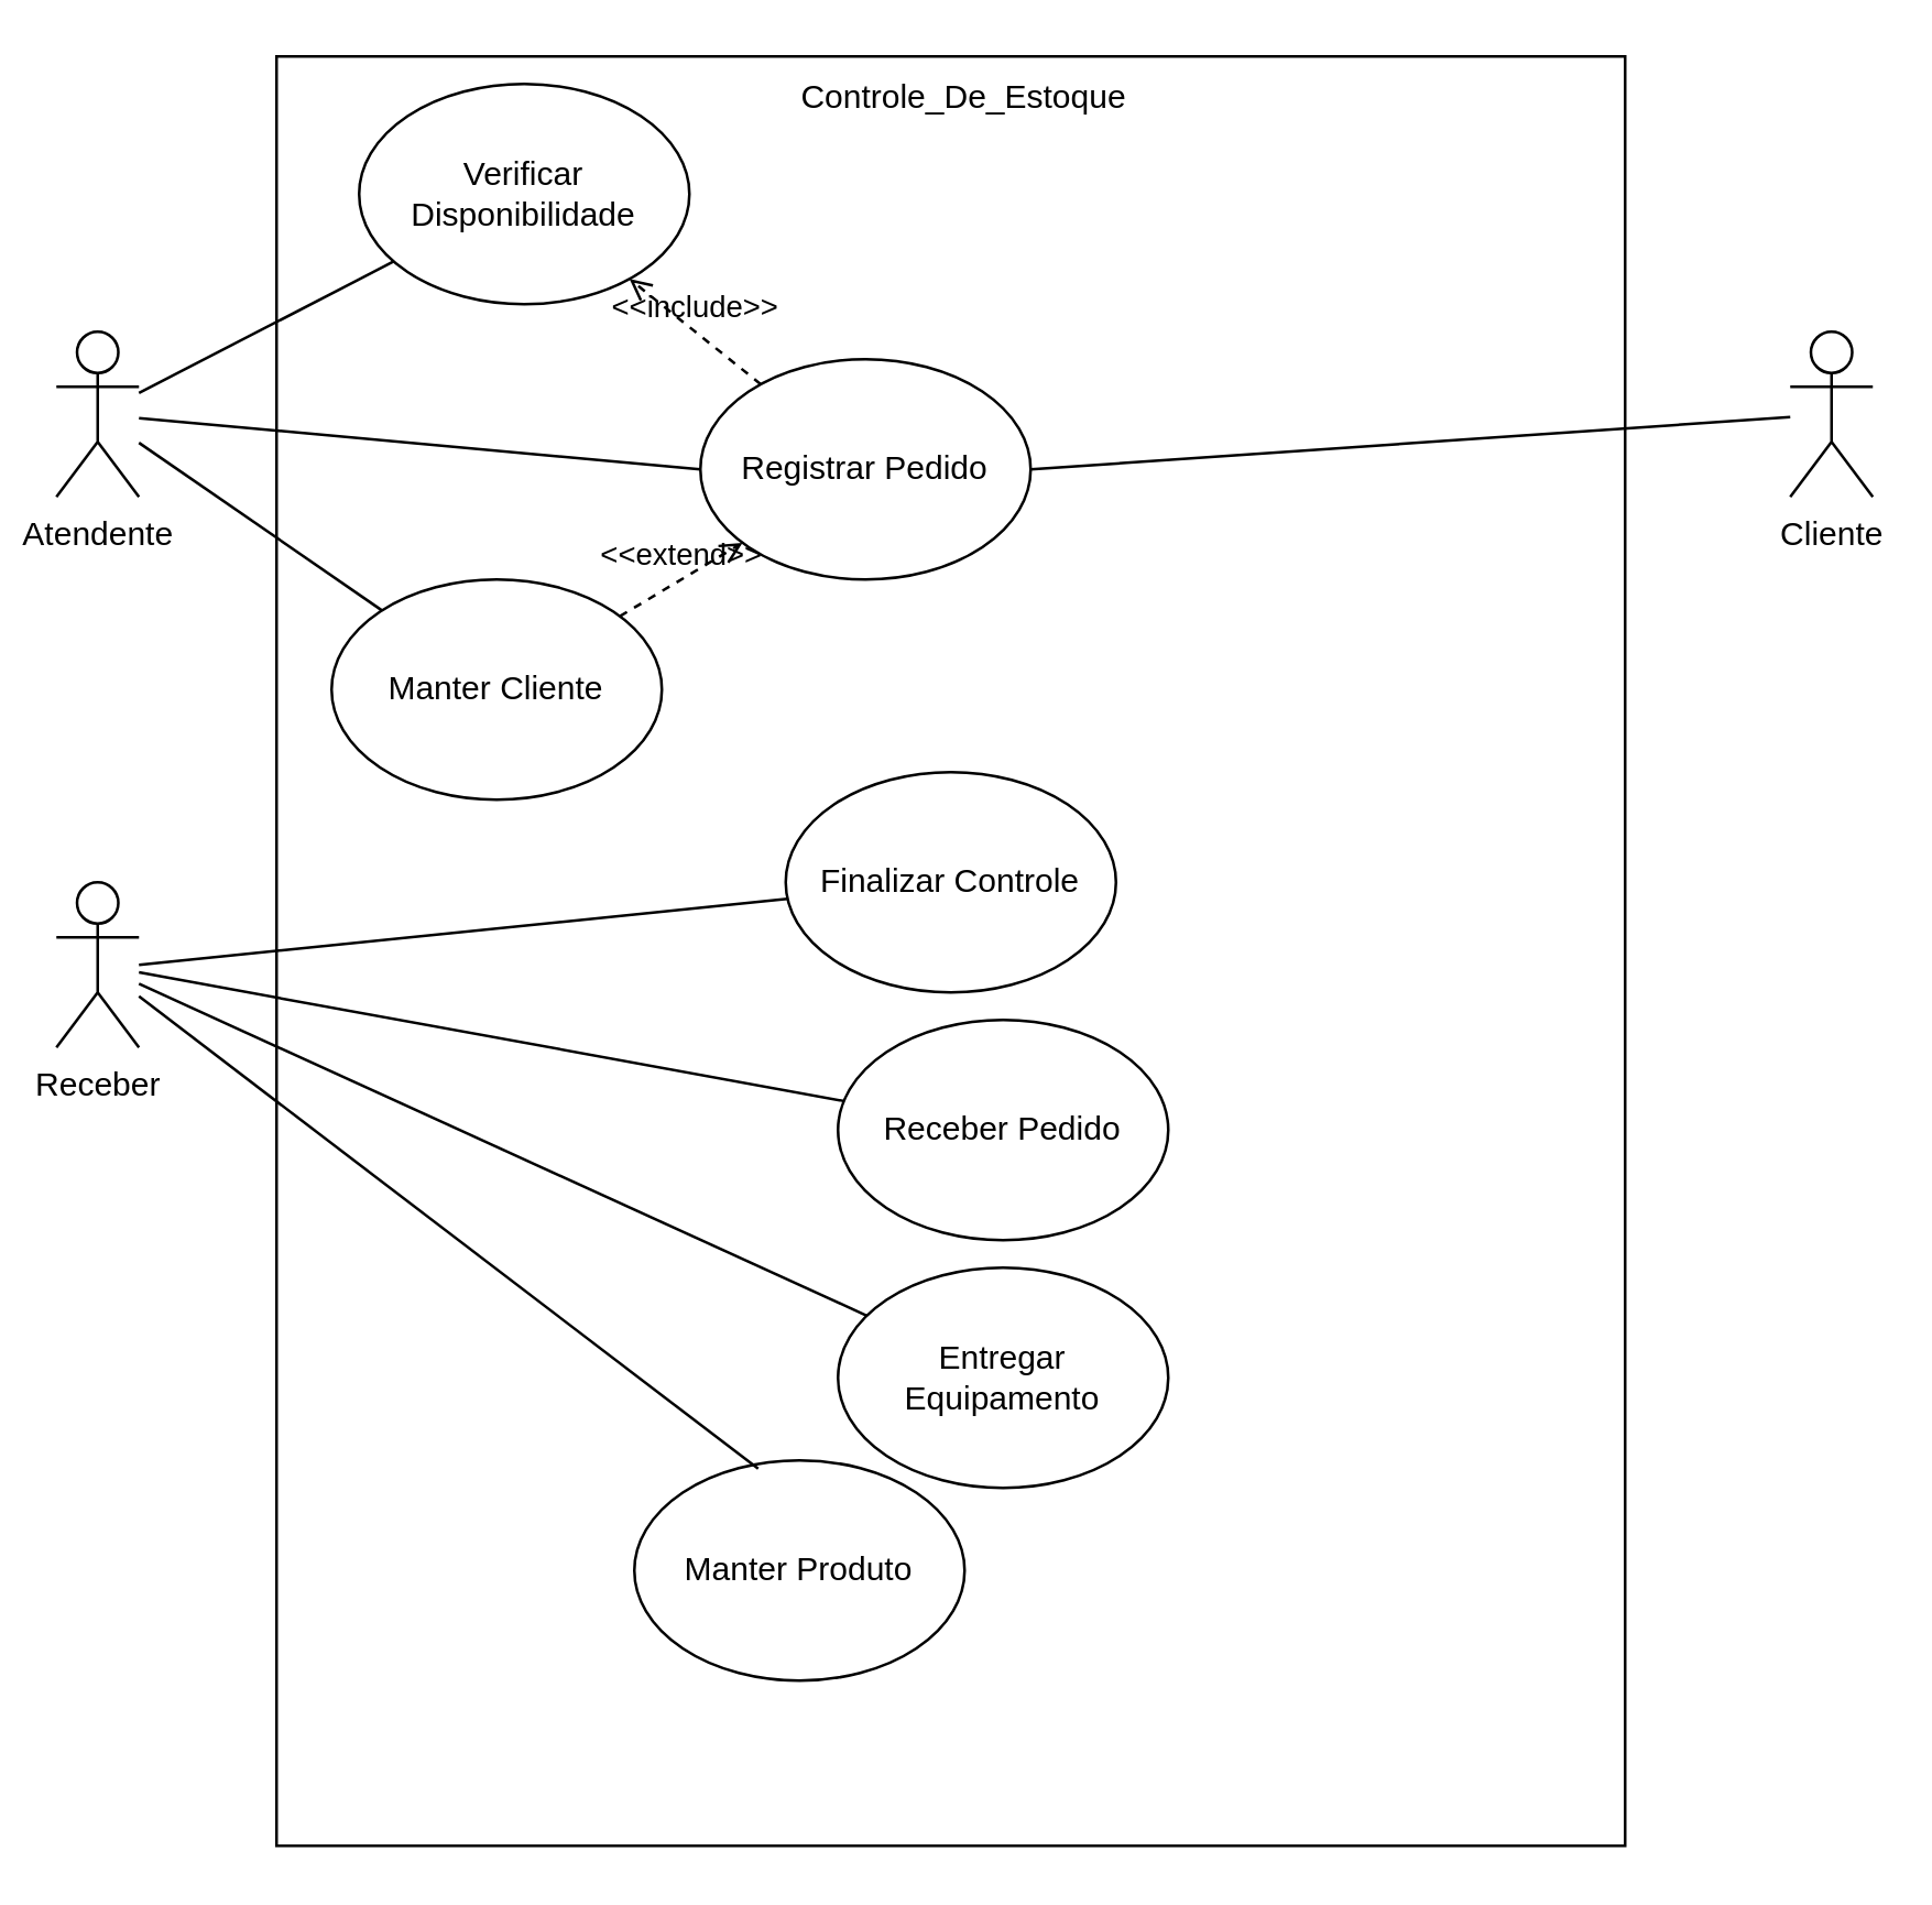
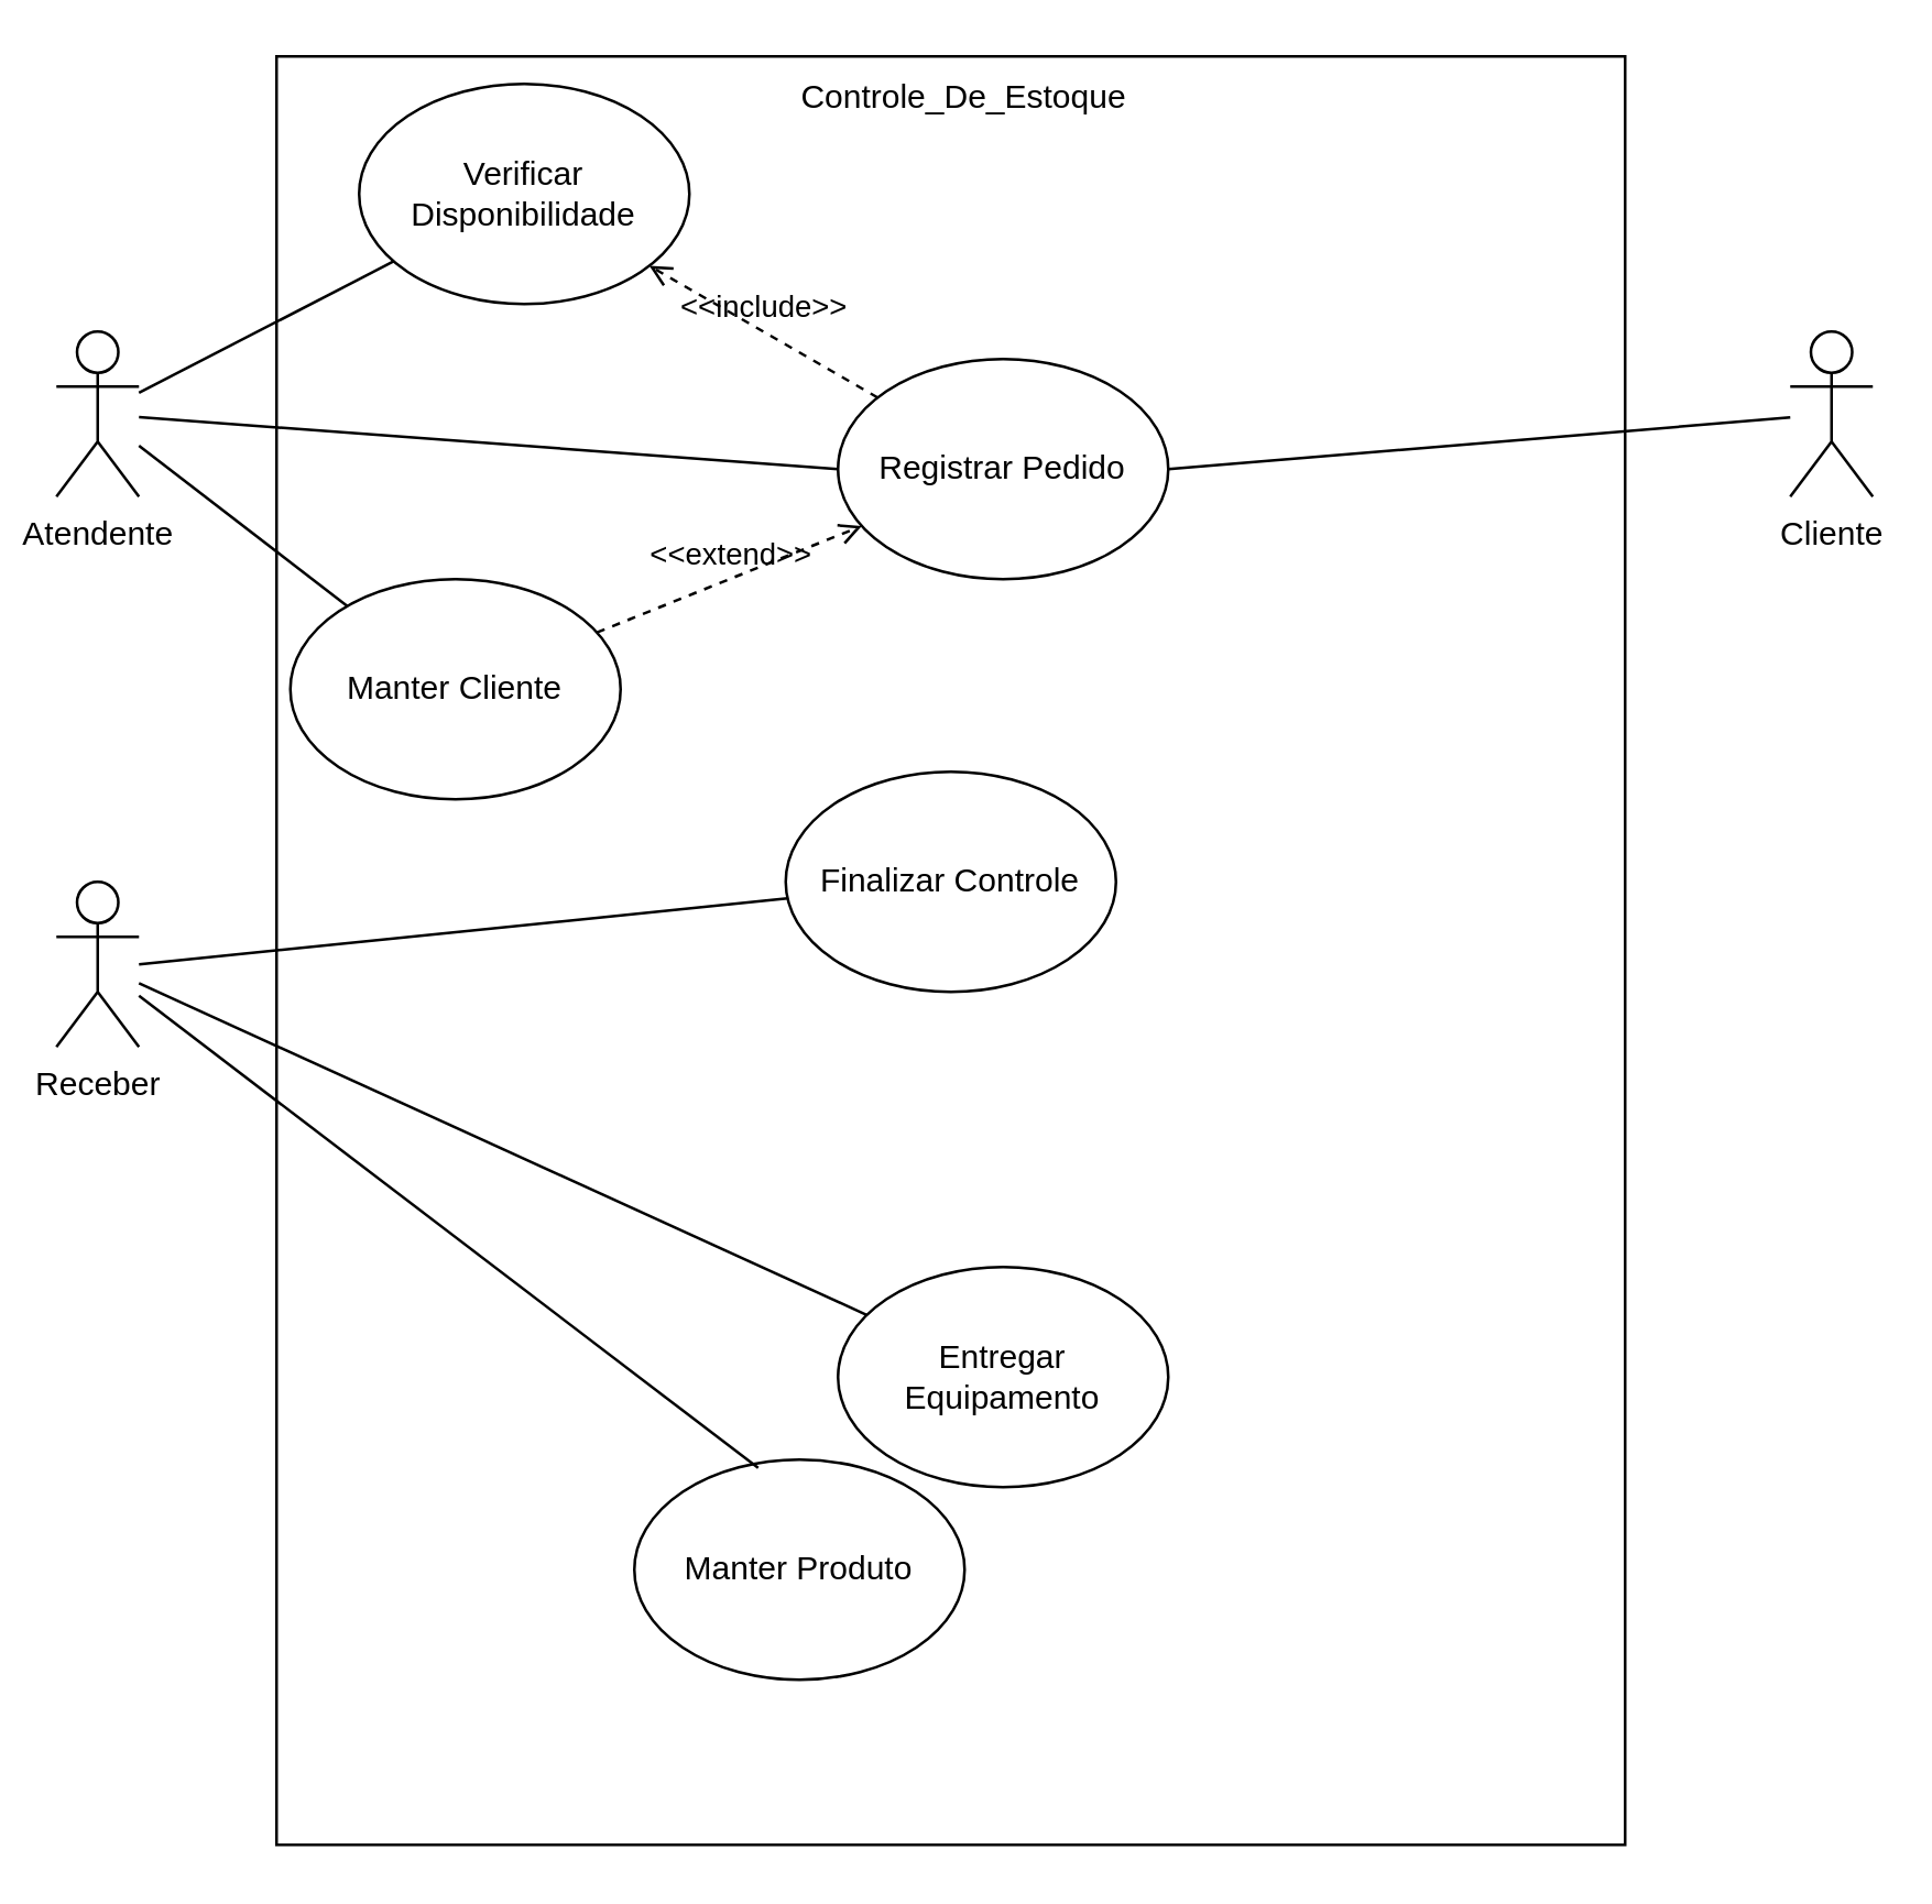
- <mxCell id="6" value="Registrar Pedido" style="ellipse;whiteSpace=wrap;html=1;" parent="1" vertex="1"><mxGeometry x="254" y="130" width="120" height="80" as="geometry" /></mxCell>
+ <mxCell id="6" value="Registrar Pedido" style="ellipse;whiteSpace=wrap;html=1;" parent="1" vertex="1"><mxGeometry x="304" y="130" width="120" height="80" as="geometry" /></mxCell>
- <mxCell id="19" value="Manter Cliente" style="ellipse;whiteSpace=wrap;html=1;" parent="1" vertex="1"><mxGeometry x="120" y="210" width="120" height="80" as="geometry" /></mxCell>
+ <mxCell id="19" value="Manter Cliente" style="ellipse;whiteSpace=wrap;html=1;" parent="1" vertex="1"><mxGeometry x="105" y="210" width="120" height="80" as="geometry" /></mxCell>
- <mxCell id="9" value="" style="endArrow=none;html=1;rounded=0;" parent="1" source="3" target="13" edge="1"><mxGeometry width="50" height="50" relative="1" as="geometry"><mxPoint x="40" y="370" as="sourcePoint" /><mxPoint x="50" y="270" as="targetPoint" /></mxGeometry></mxCell>
- <mxCell id="13" value="Receber Pedido&lt;br&gt;" style="ellipse;whiteSpace=wrap;html=1;" parent="1" vertex="1"><mxGeometry x="304" y="370" width="120" height="80" as="geometry" /></mxCell>
